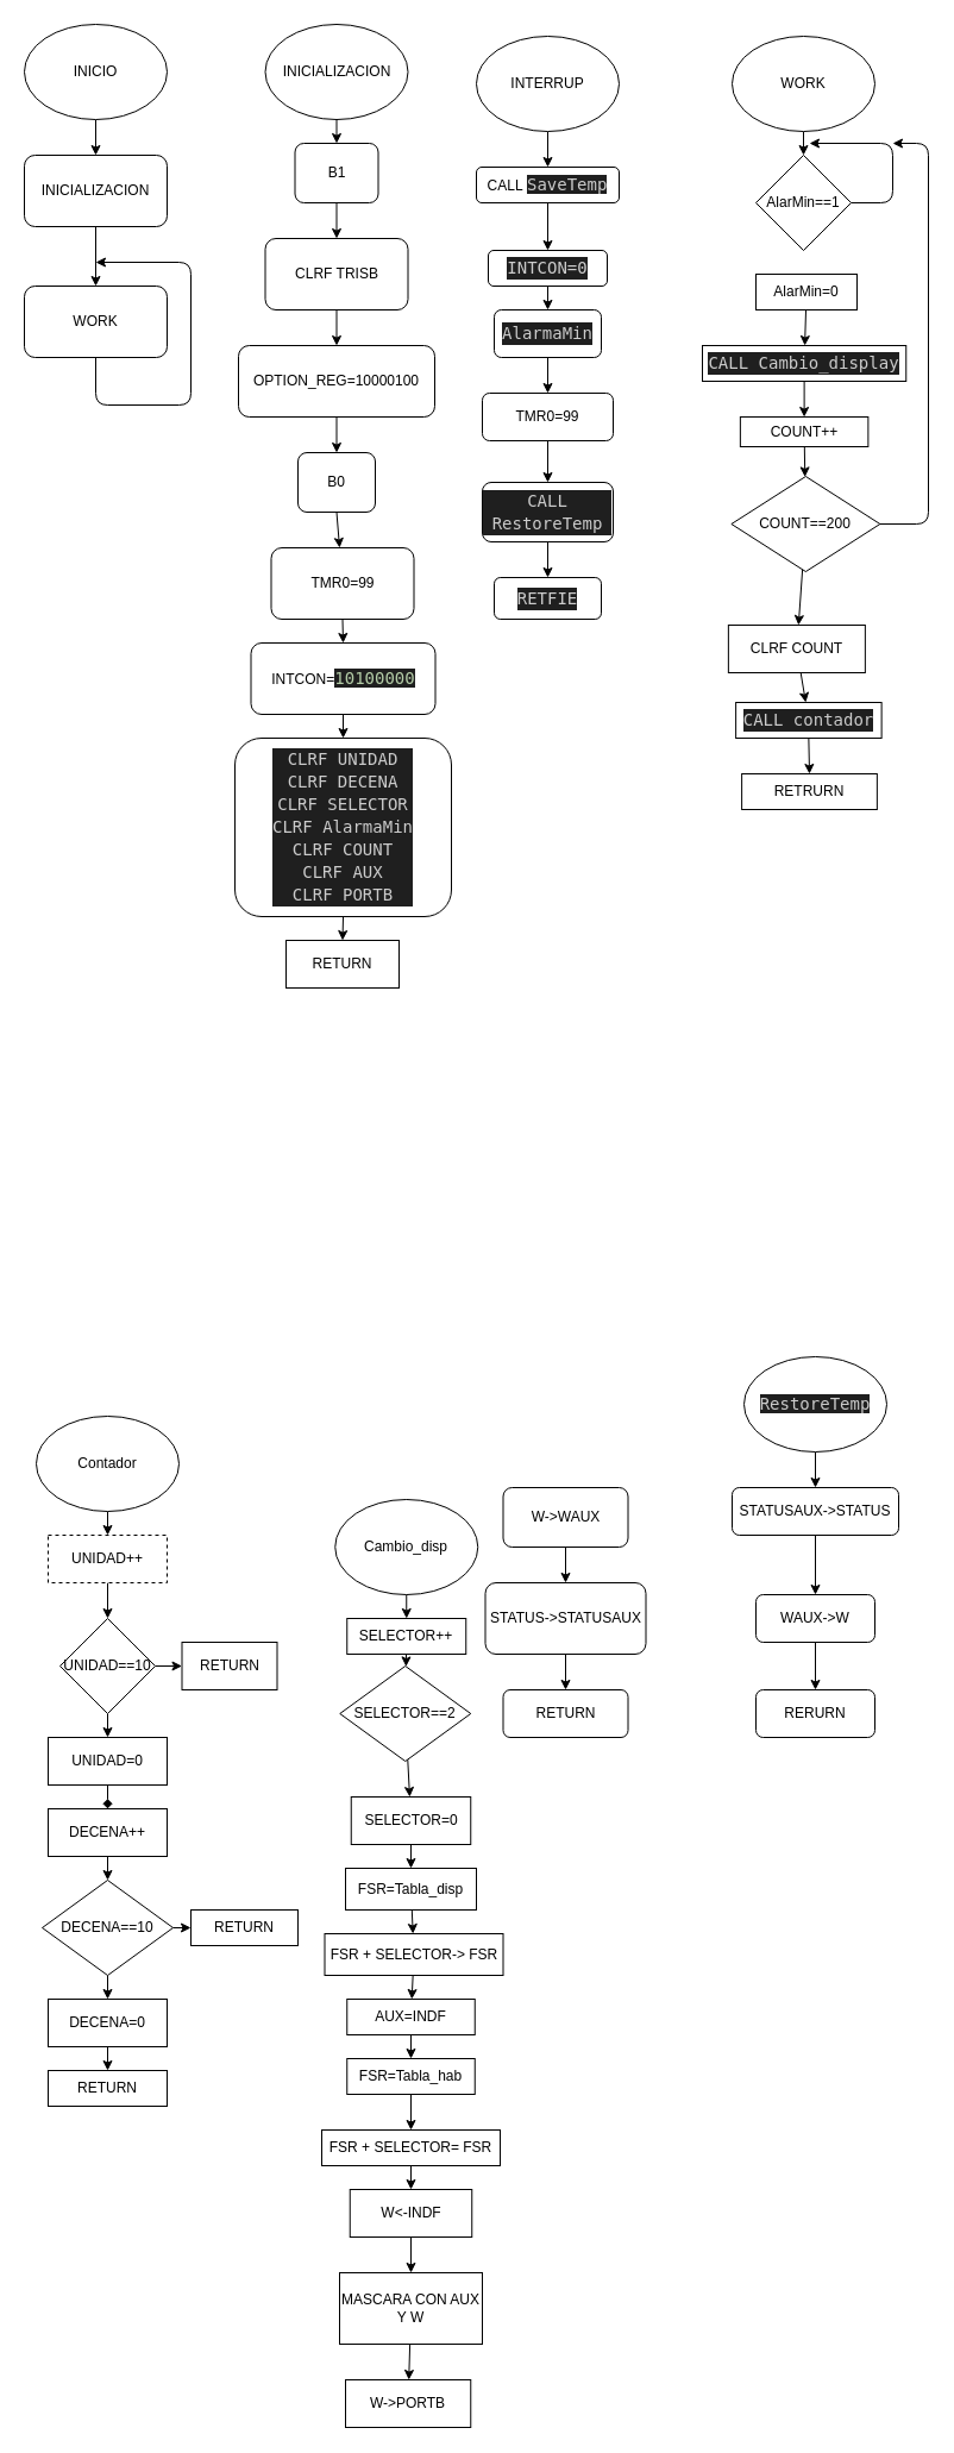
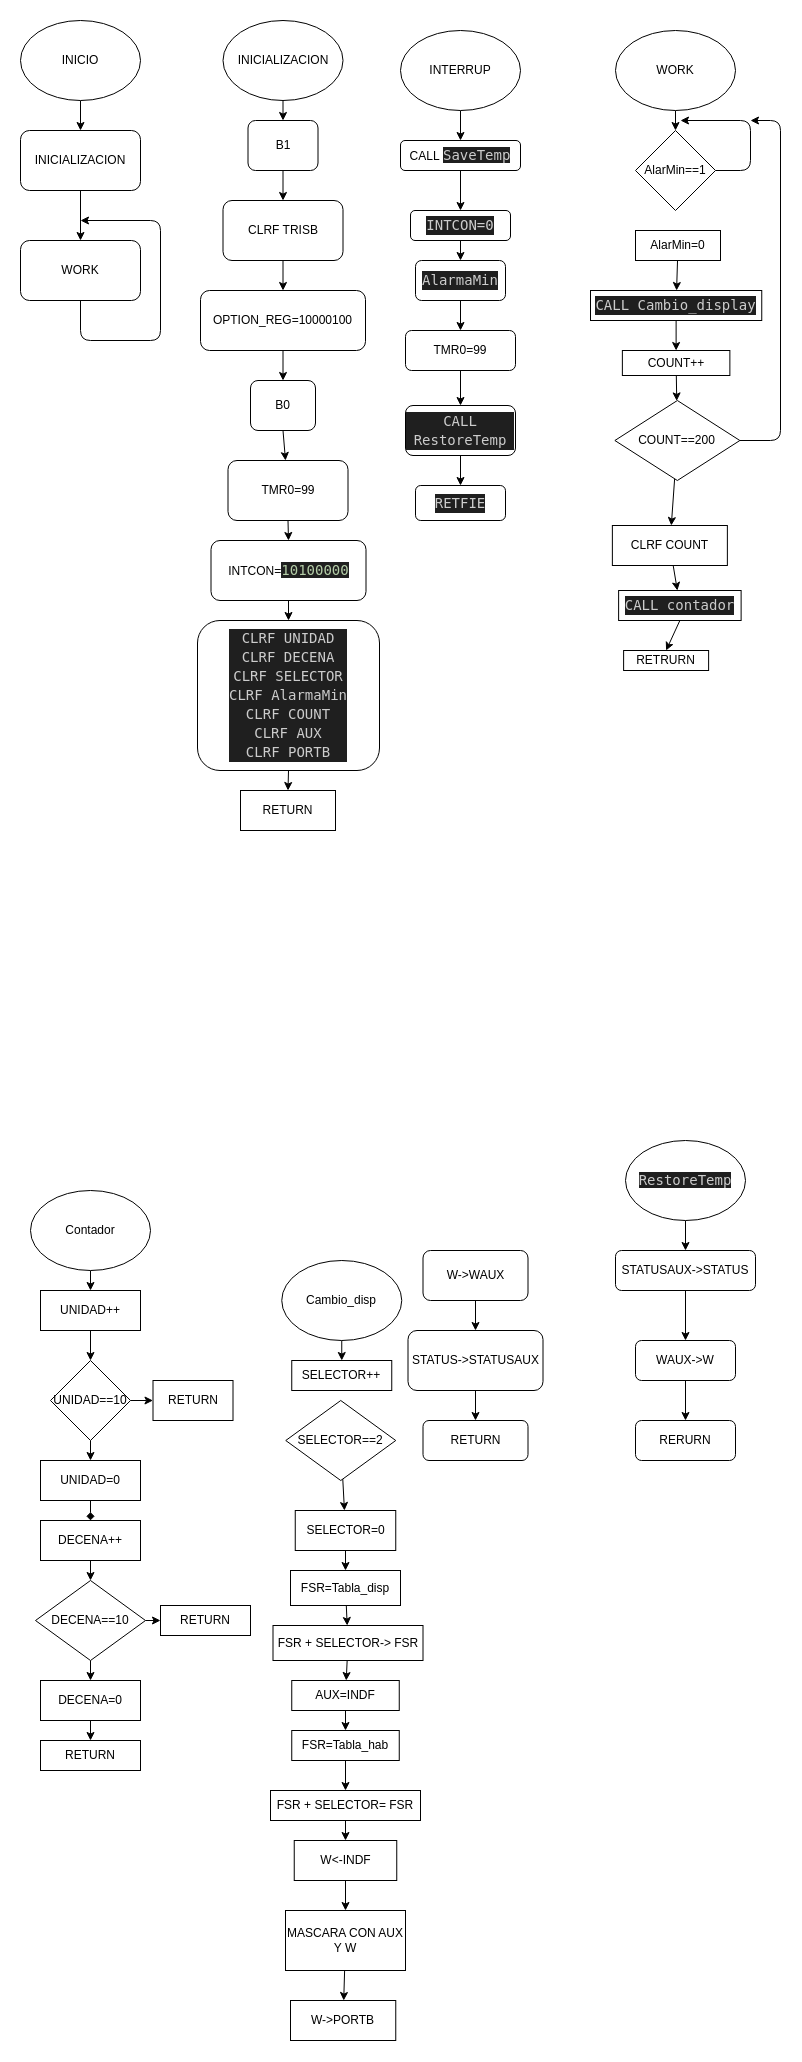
- <mxCell id="109" value="RETRURN" style="whiteSpace=wrap;html=1;" vertex="1" parent="1"><mxGeometry x="623.11" y="650" width="113.76" height="30" as="geometry" /></mxCell>
+ <mxCell id="109" value="RETRURN" style="whiteSpace=wrap;html=1;" vertex="1" parent="1"><mxGeometry x="623.11" y="650" width="85" height="20" as="geometry" /></mxCell>
- <mxCell id="55" value="UNIDAD++" style="whiteSpace=wrap;html=1;dashed=1;" parent="1" vertex="1"><mxGeometry x="40" y="1290" width="100" height="40" as="geometry" /></mxCell>
+ <mxCell id="55" value="UNIDAD++" style="whiteSpace=wrap;html=1;" parent="1" vertex="1"><mxGeometry x="40" y="1290" width="100" height="40" as="geometry" /></mxCell>
- <mxCell id="71" value="" style="edgeStyle=none;html=1;" parent="1" source="72" target="74" edge="1"><mxGeometry relative="1" as="geometry" /></mxCell>
